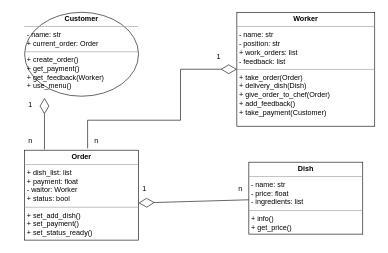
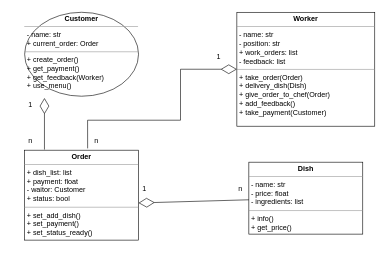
- <mxCell id="5" value="&lt;p style=&quot;margin:0px;margin-top:4px;text-align:center;&quot;&gt;&lt;b&gt;Order&lt;/b&gt;&lt;/p&gt;&lt;hr size=&quot;1&quot;&gt;&lt;p style=&quot;margin:0px;margin-left:4px;&quot;&gt;+ dish_list: list&lt;br&gt;+ payment: float&lt;/p&gt;&lt;p style=&quot;margin:0px;margin-left:4px;&quot;&gt;- waitor: Worker&lt;/p&gt;&lt;p style=&quot;margin:0px;margin-left:4px;&quot;&gt;+ status: bool&lt;/p&gt;&lt;hr size=&quot;1&quot;&gt;&lt;p style=&quot;margin:0px;margin-left:4px;&quot;&gt;+ set_add_dish()&lt;br&gt;+ set_payment()&lt;/p&gt;&lt;p style=&quot;margin:0px;margin-left:4px;&quot;&gt;+ set_status_ready()&lt;/p&gt;" style="verticalAlign=top;align=left;overflow=fill;fontSize=12;fontFamily=Helvetica;html=1;whiteSpace=wrap;" parent="1" vertex="1"><mxGeometry x="40" y="250" width="190" height="150" as="geometry" /></mxCell>
+ <mxCell id="5" value="&lt;p style=&quot;margin:0px;margin-top:4px;text-align:center;&quot;&gt;&lt;b&gt;Order&lt;/b&gt;&lt;/p&gt;&lt;hr size=&quot;1&quot;&gt;&lt;p style=&quot;margin:0px;margin-left:4px;&quot;&gt;+ dish_list: list&lt;br&gt;+ payment: float&lt;/p&gt;&lt;p style=&quot;margin:0px;margin-left:4px;&quot;&gt;- waitor: Customer&lt;/p&gt;&lt;p style=&quot;margin:0px;margin-left:4px;&quot;&gt;+ status: bool&lt;/p&gt;&lt;hr size=&quot;1&quot;&gt;&lt;p style=&quot;margin:0px;margin-left:4px;&quot;&gt;+ set_add_dish()&lt;br&gt;+ set_payment()&lt;/p&gt;&lt;p style=&quot;margin:0px;margin-left:4px;&quot;&gt;+ set_status_ready()&lt;/p&gt;" style="verticalAlign=top;align=left;overflow=fill;fontSize=12;fontFamily=Helvetica;html=1;whiteSpace=wrap;" parent="1" vertex="1"><mxGeometry x="40" y="250" width="190" height="150" as="geometry" /></mxCell>
